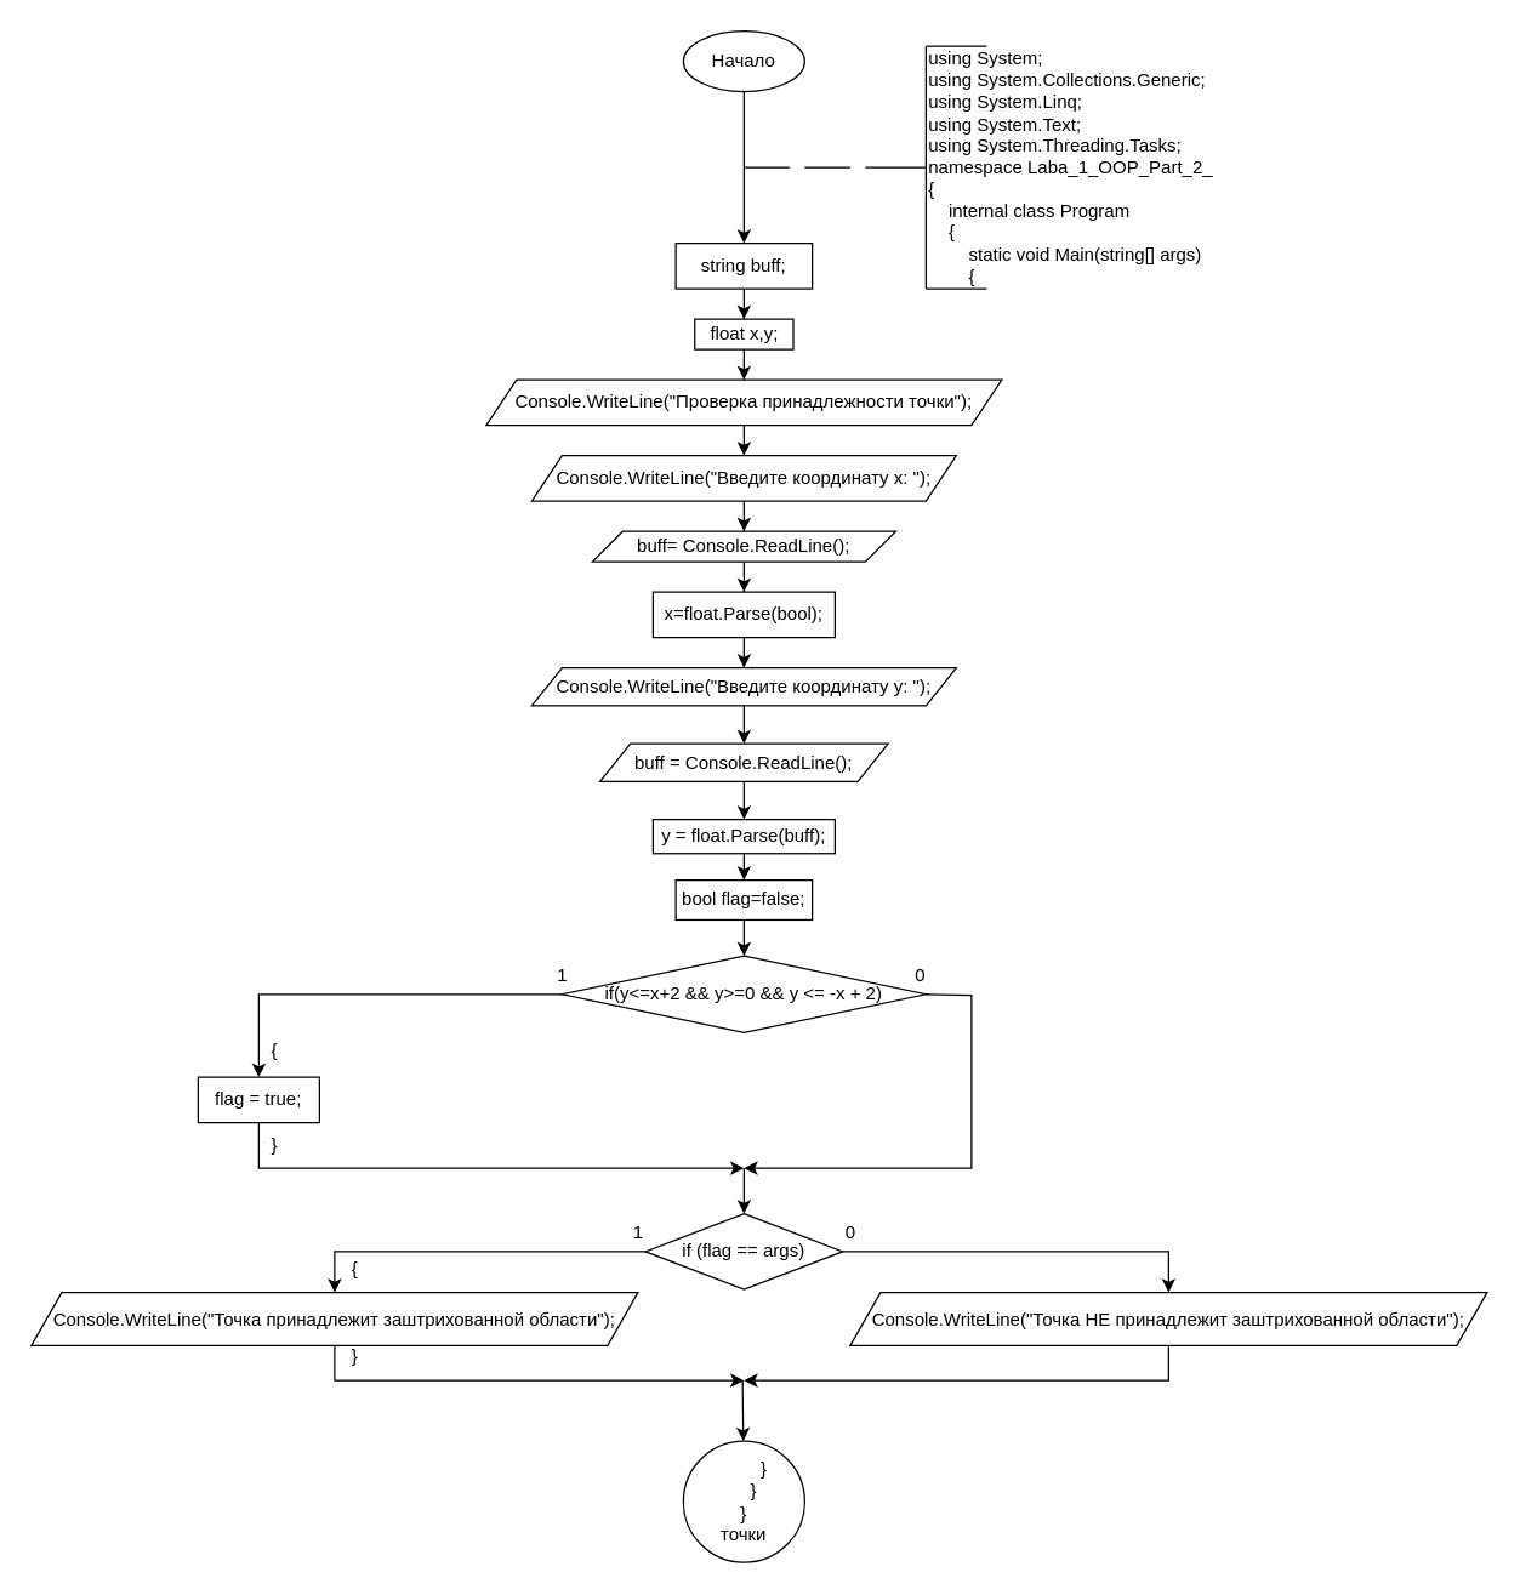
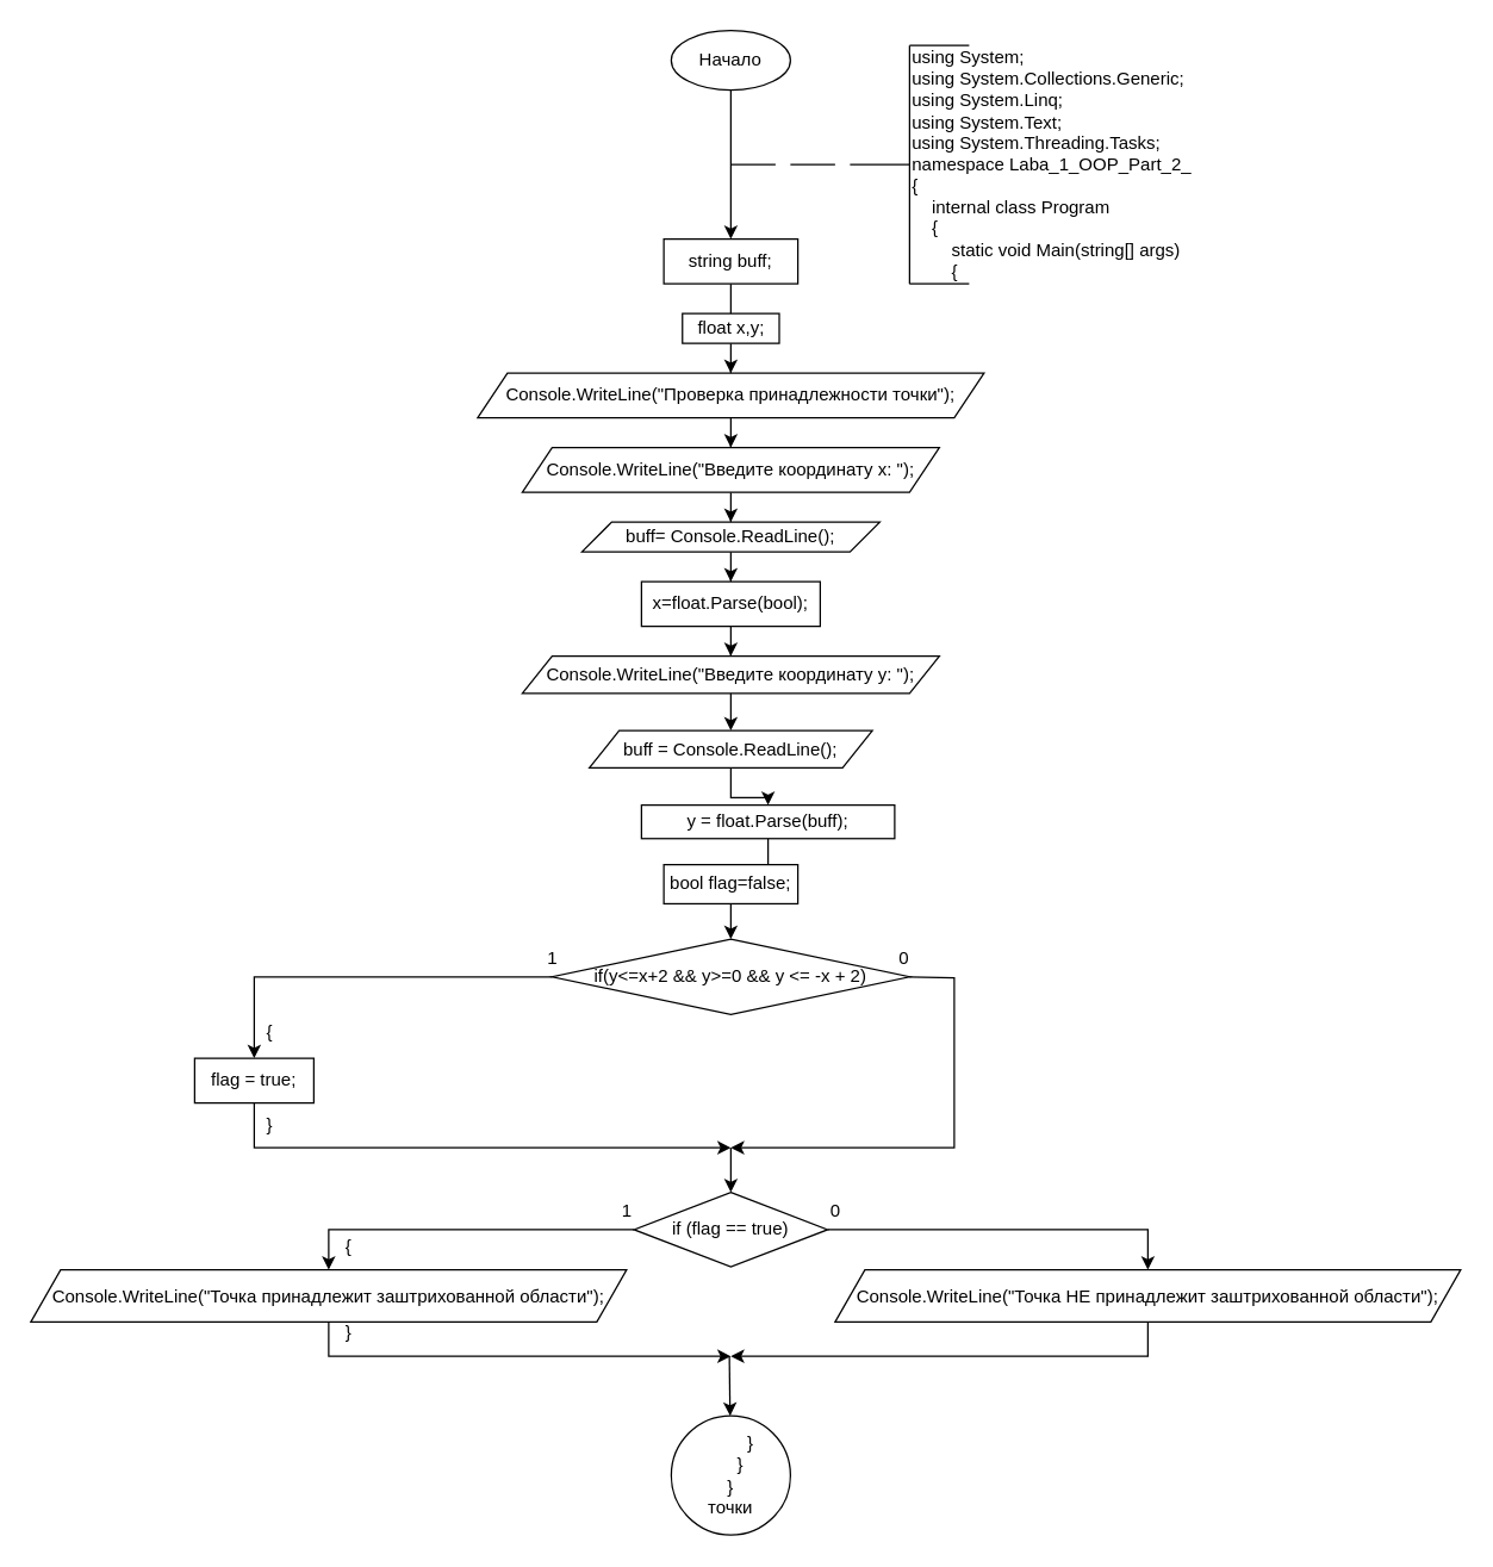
- <mxCell id="8" value="" style="edgeStyle=orthogonalEdgeStyle;rounded=0;orthogonalLoop=1;jettySize=auto;html=1;" edge="1" parent="1" source="9" target="11"><mxGeometry relative="1" as="geometry" /></mxCell>
+ <mxCell id="8" value="" style="edgeStyle=orthogonalEdgeStyle;rounded=0;orthogonalLoop=1;jettySize=auto;html=1;endArrow=none;" edge="1" parent="1" source="9" target="11"><mxGeometry relative="1" as="geometry" /></mxCell>
- <mxCell id="28" value="y = float.Parse(buff);" style="whiteSpace=wrap;html=1;" vertex="1" parent="1"><mxGeometry x="430" y="540" width="120" height="22.5" as="geometry" /></mxCell>
+ <mxCell id="28" value="y = float.Parse(buff);" style="whiteSpace=wrap;html=1;" vertex="1" parent="1"><mxGeometry x="430" y="540" width="170" height="22.5" as="geometry" /></mxCell>
- <mxCell id="43" value="if (flag == args)" style="rhombus;whiteSpace=wrap;html=1;" vertex="1" parent="1"><mxGeometry x="425" y="800" width="130" height="50" as="geometry" /></mxCell>
+ <mxCell id="43" value="if (flag == true)" style="rhombus;whiteSpace=wrap;html=1;" vertex="1" parent="1"><mxGeometry x="425" y="800" width="130" height="50" as="geometry" /></mxCell>
